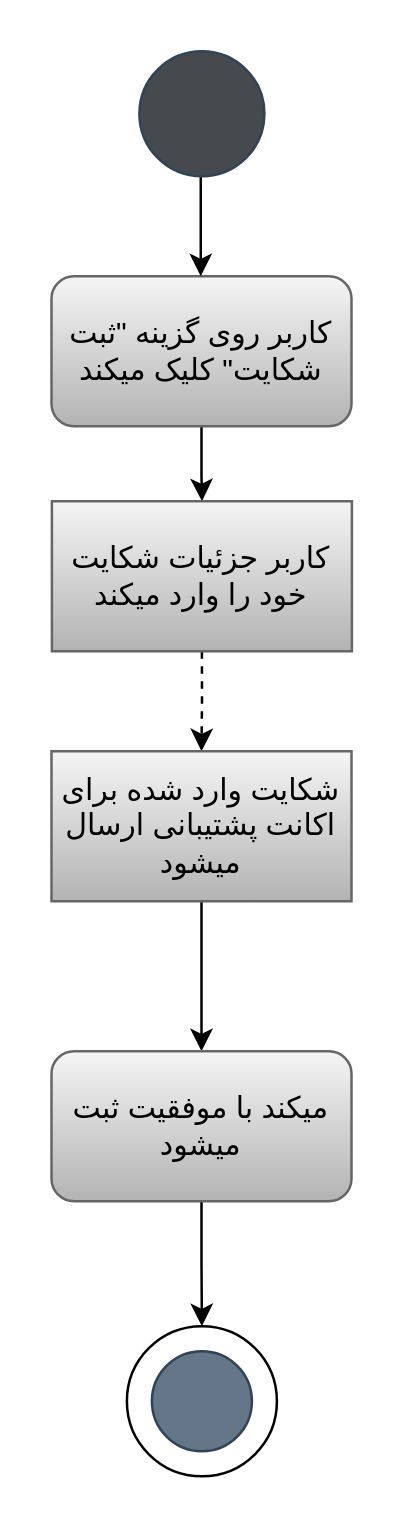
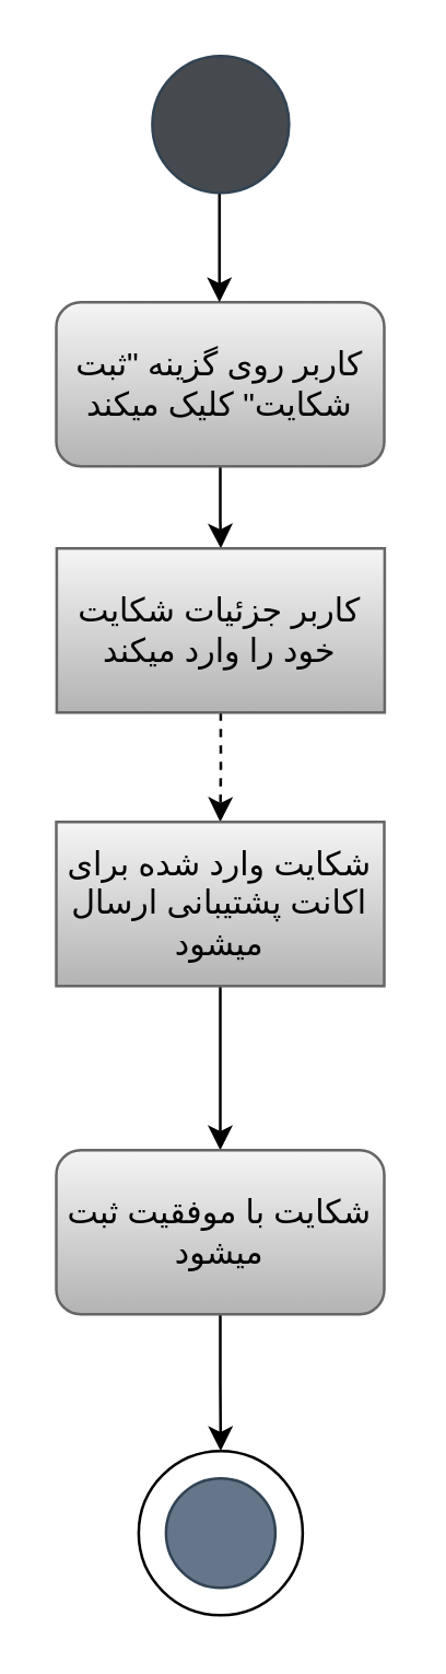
- <mxCell id="11" value="میکند با موفقیت ثبت میشود" style="rounded=1;whiteSpace=wrap;html=1;fillColor=#f5f5f5;gradientColor=#b3b3b3;strokeColor=#666666;" vertex="1" parent="1"><mxGeometry x="20" y="420" width="120" height="60" as="geometry" /></mxCell>
+ <mxCell id="11" value="شکایت با موفقیت ثبت میشود" style="rounded=1;whiteSpace=wrap;html=1;fillColor=#f5f5f5;gradientColor=#b3b3b3;strokeColor=#666666;" vertex="1" parent="1"><mxGeometry x="20" y="420" width="120" height="60" as="geometry" /></mxCell>
